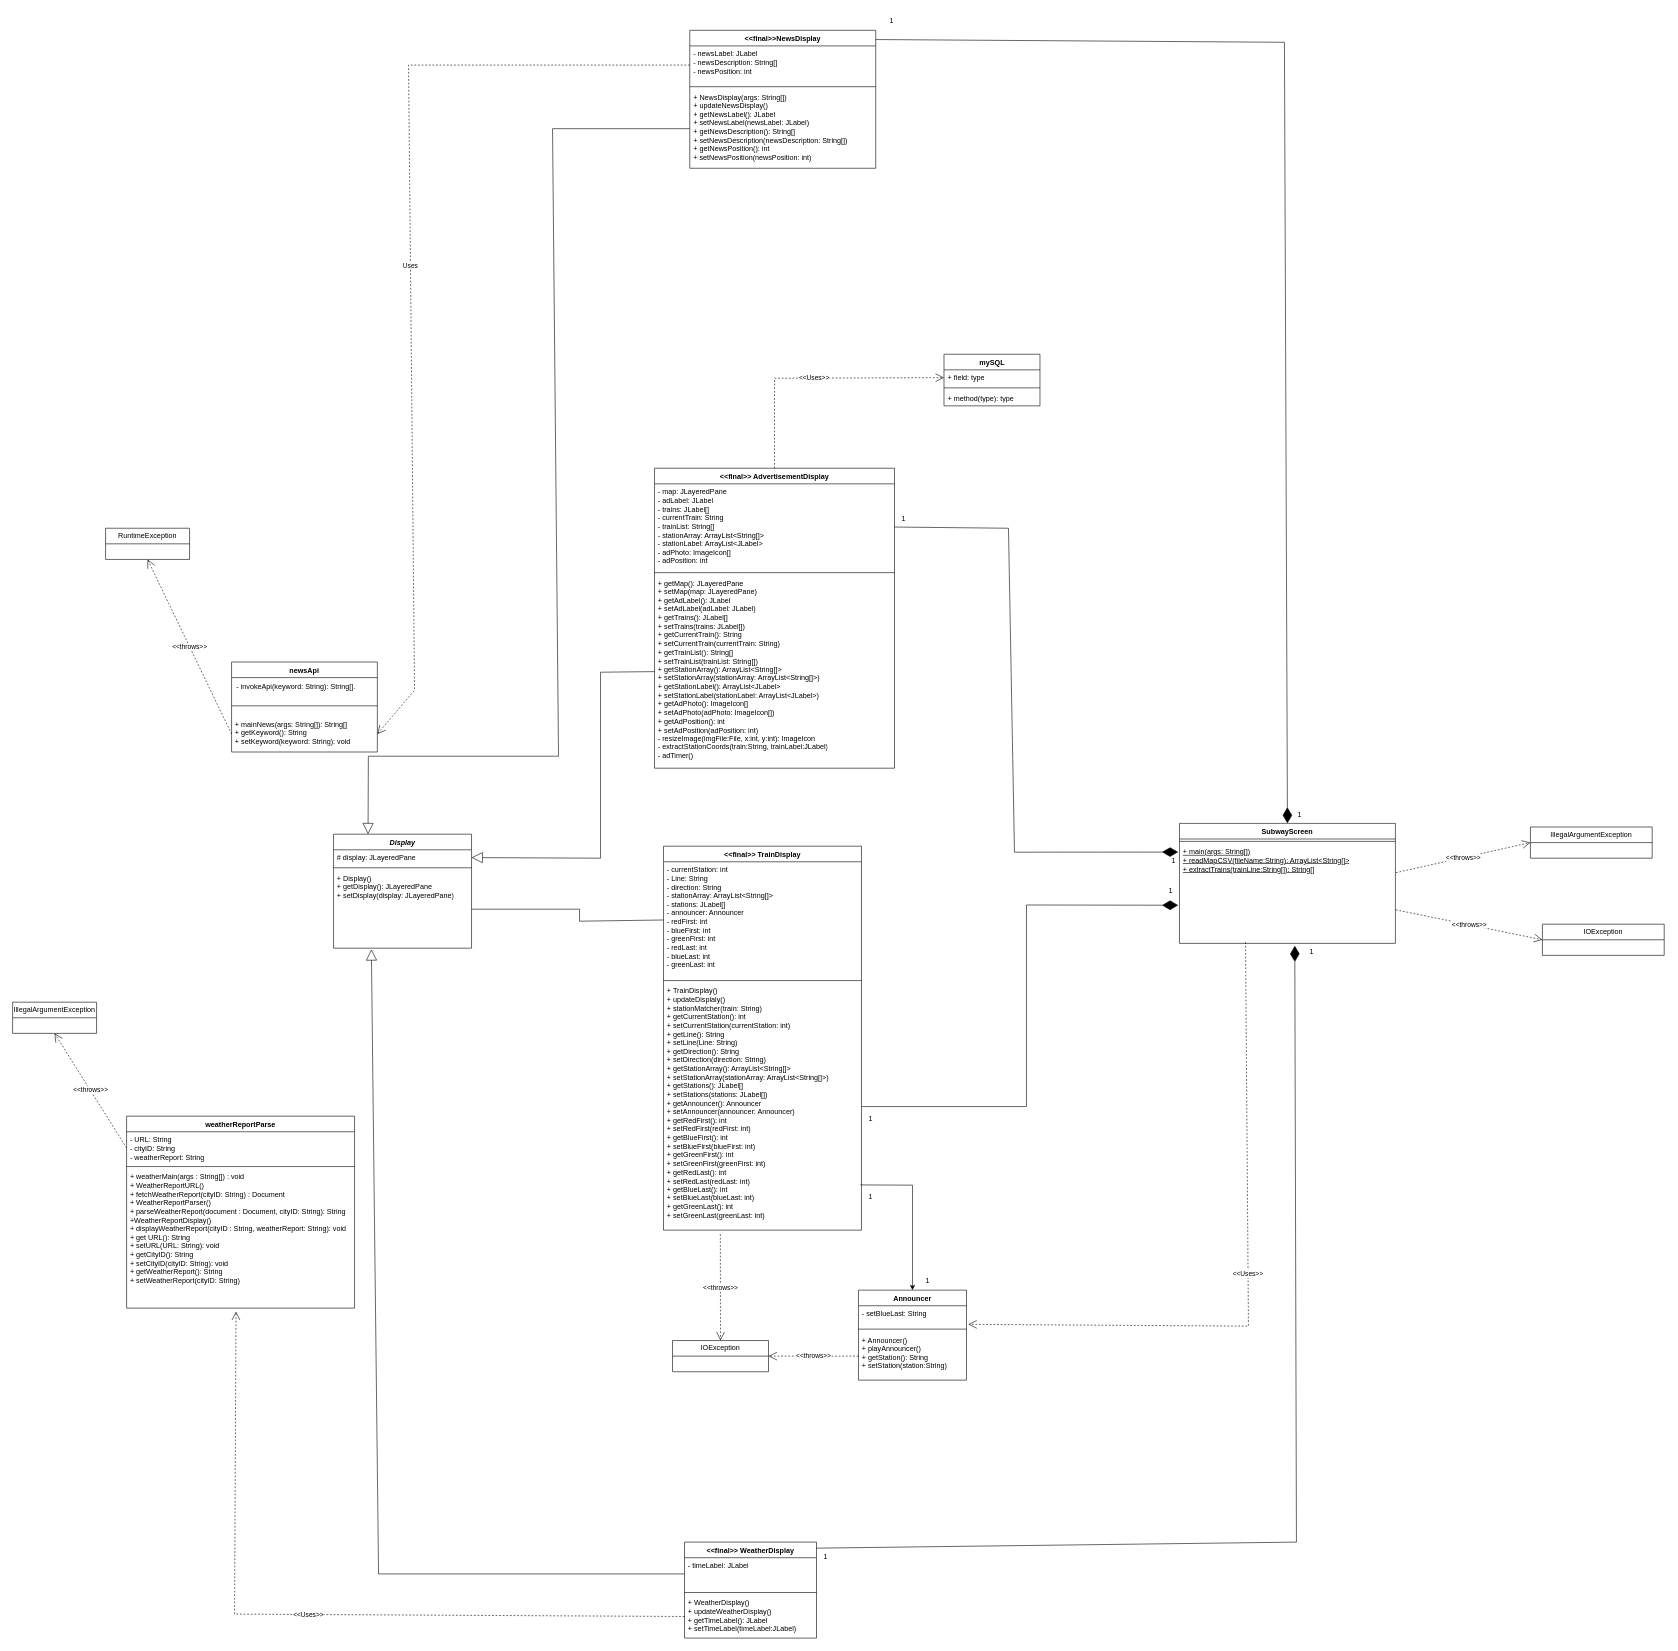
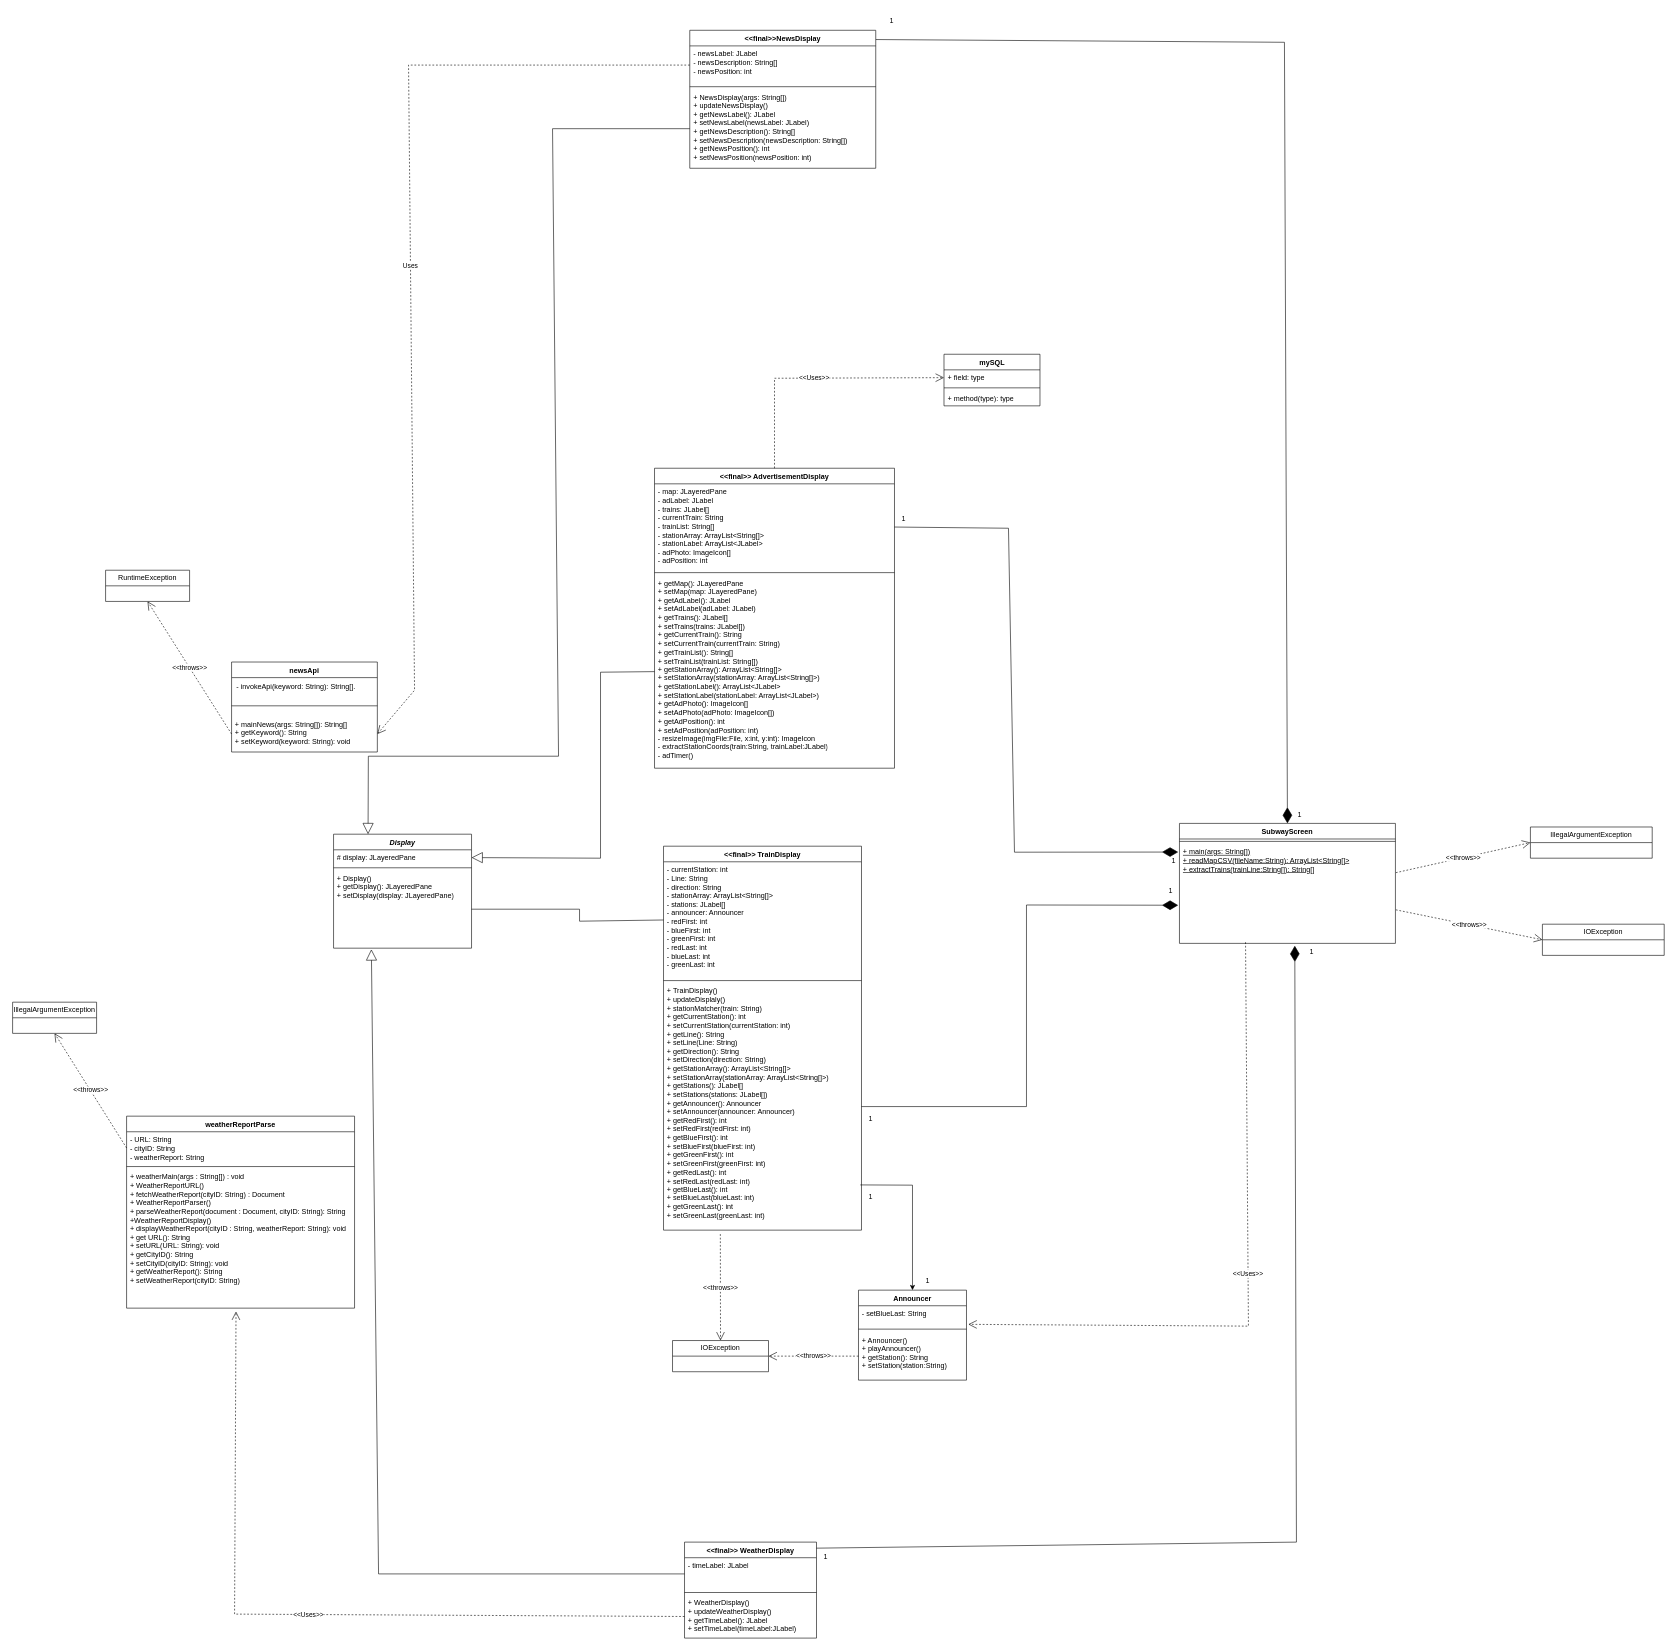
- <mxCell id="23" value="RuntimeException" style="swimlane;fontStyle=0;childLayout=stackLayout;horizontal=1;startSize=26;fillColor=none;horizontalStack=0;resizeParent=1;resizeParentMax=0;resizeLast=0;collapsible=1;marginBottom=0;whiteSpace=wrap;html=1;" vertex="1" parent="1"><mxGeometry x="175" y="880" width="140" height="52" as="geometry" /></mxCell>
+ <mxCell id="23" value="RuntimeException" style="swimlane;fontStyle=0;childLayout=stackLayout;horizontal=1;startSize=26;fillColor=none;horizontalStack=0;resizeParent=1;resizeParentMax=0;resizeLast=0;collapsible=1;marginBottom=0;whiteSpace=wrap;html=1;" vertex="1" parent="1"><mxGeometry x="175" y="950" width="140" height="52" as="geometry" /></mxCell>
